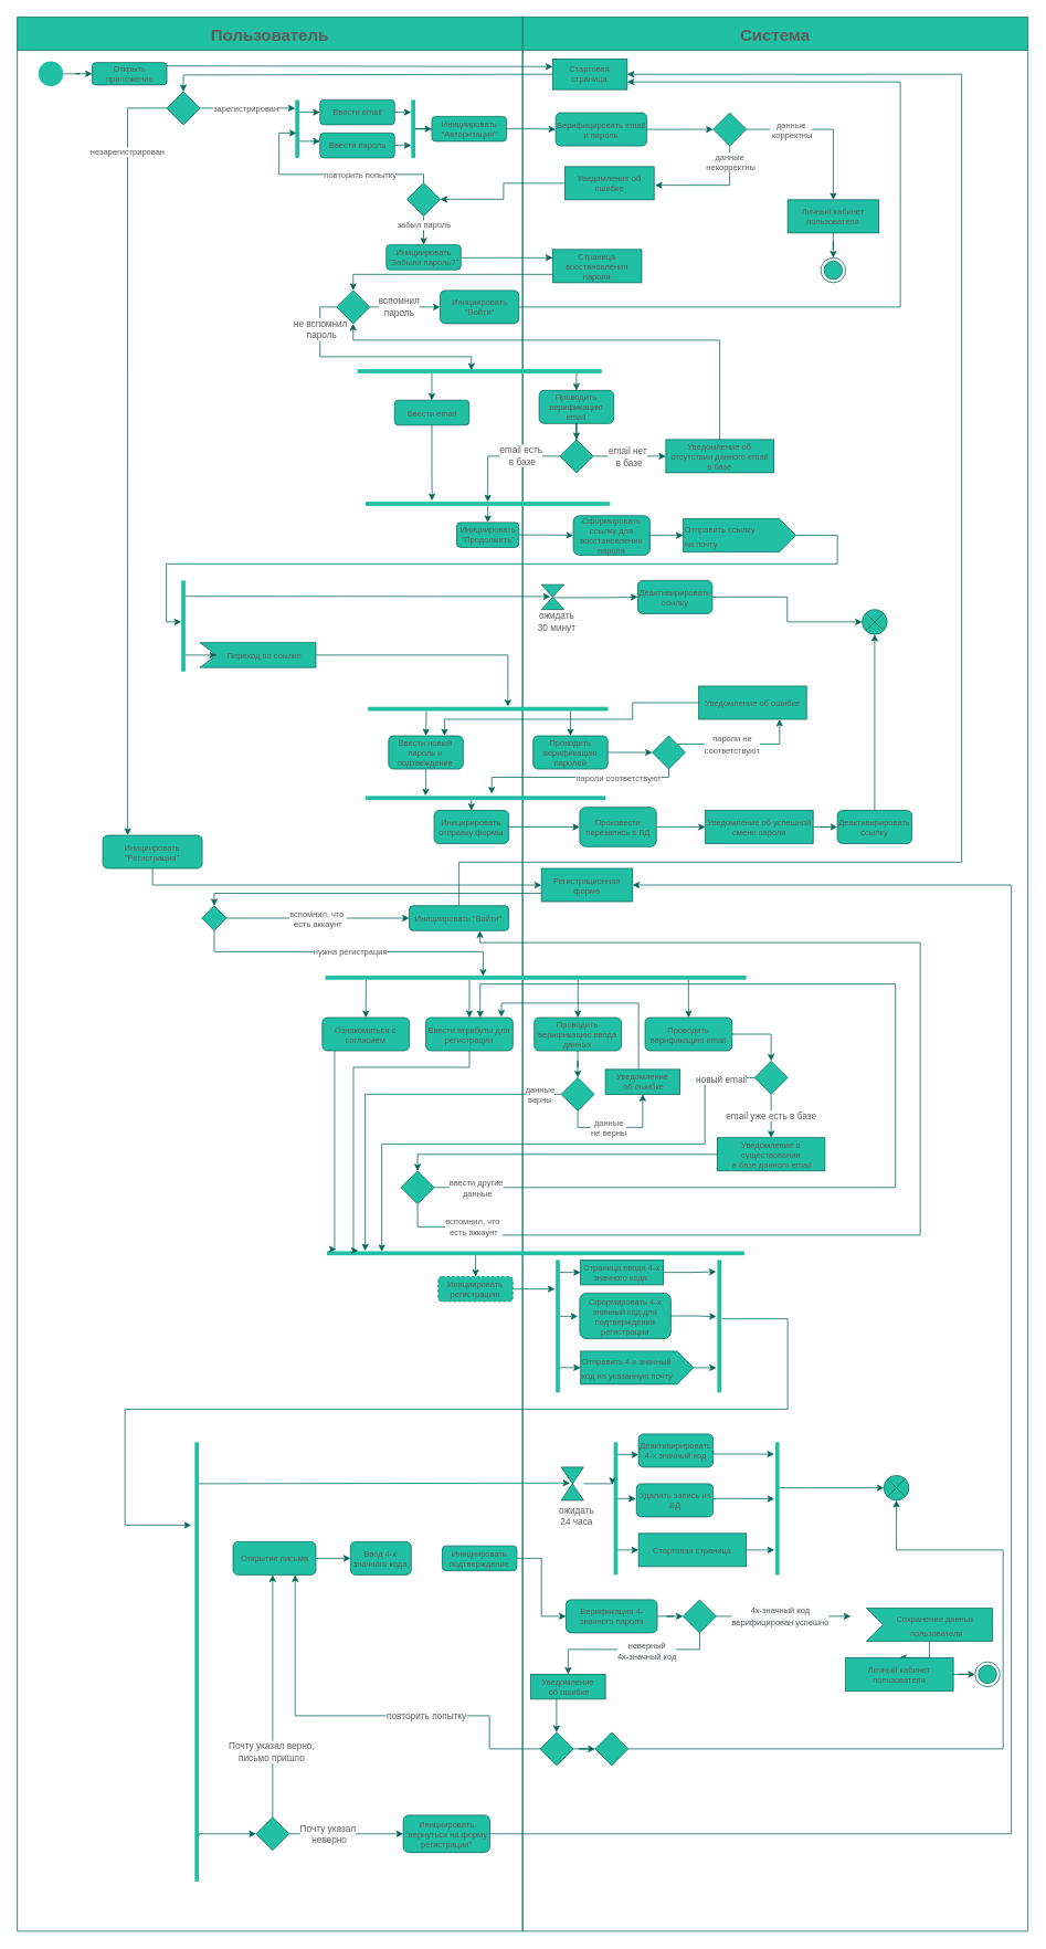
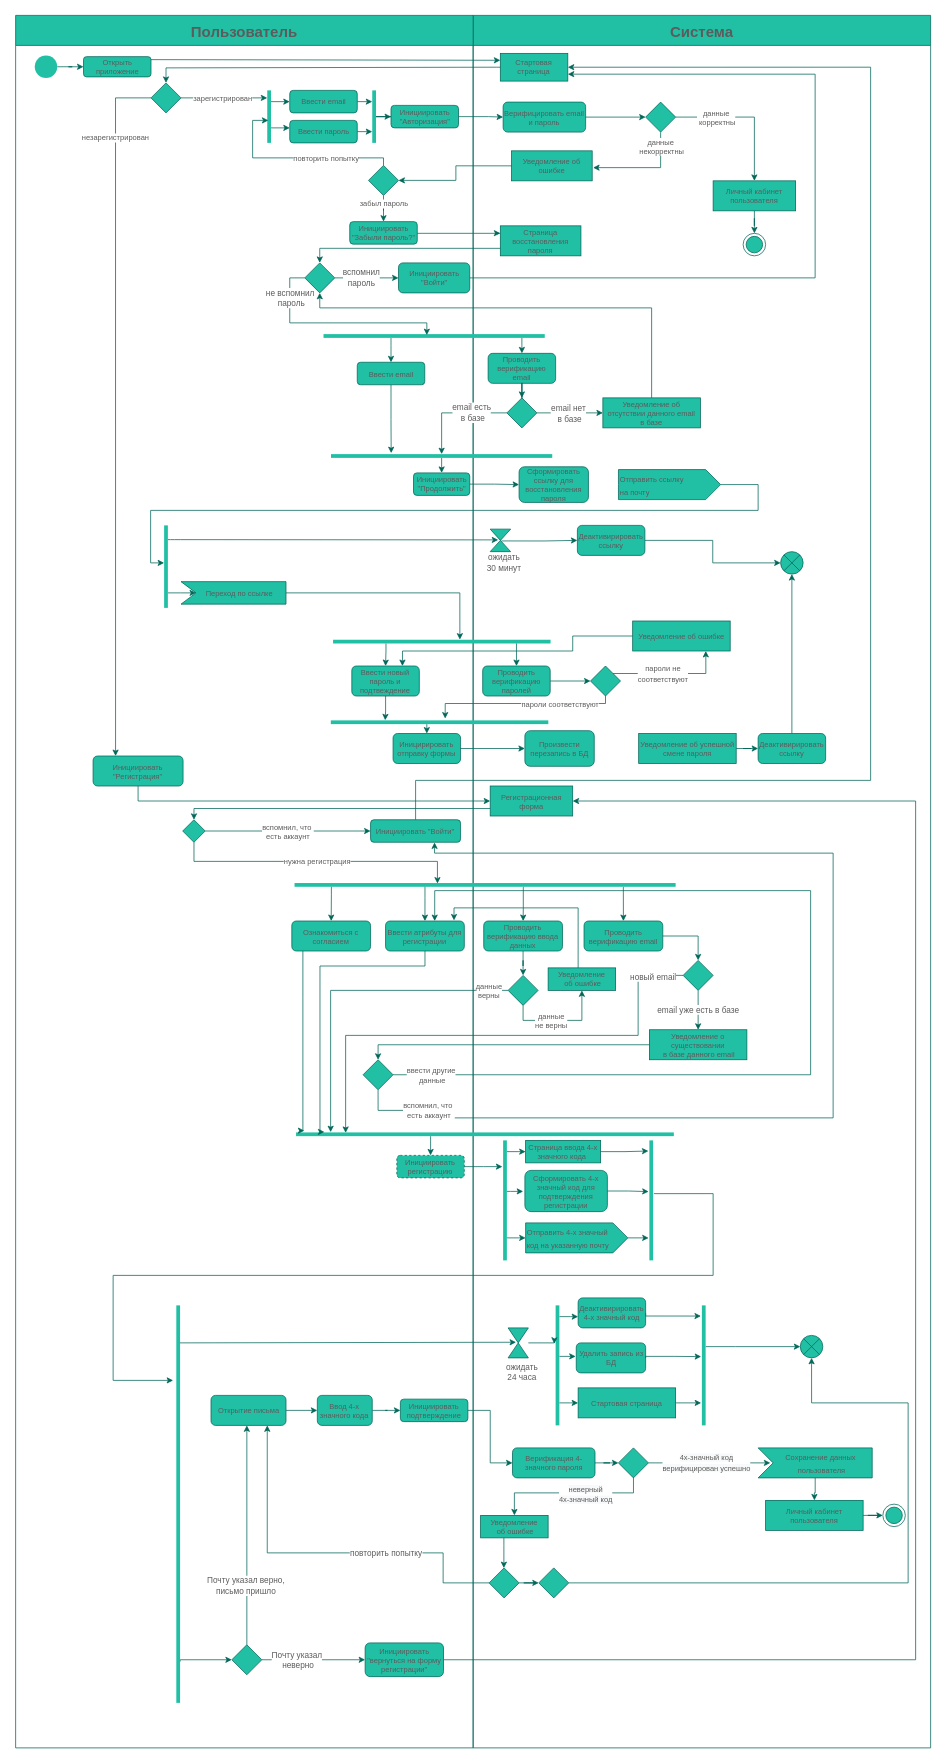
- <mxCell id="15" style="edgeStyle=orthogonalEdgeStyle;rounded=0;orthogonalLoop=1;jettySize=auto;html=1;entryX=0;entryY=0;entryDx=0;entryDy=20;strokeColor=#006658;fontColor=#5C5C5C;entryPerimeter=0;" parent="2" source="16" target="43" edge="1"><mxGeometry relative="1" as="geometry"><mxPoint x="190" y="625.63" as="targetPoint" /></mxGeometry></mxCell>
- <mxCell id="21" style="edgeStyle=orthogonalEdgeStyle;rounded=0;orthogonalLoop=1;jettySize=auto;html=1;entryX=0;entryY=0.5;entryDx=0;entryDy=0;strokeColor=#006658;fontColor=#5C5C5C;" parent="2" source="22" target="23" edge="1"><mxGeometry relative="1" as="geometry"><mxPoint x="222.75" y="977.5" as="targetPoint" /></mxGeometry></mxCell>
+ <mxCell id="146" style="edgeStyle=orthogonalEdgeStyle;rounded=0;orthogonalLoop=1;jettySize=auto;html=1;strokeColor=#006658;fontColor=#5C5C5C;" edge="1" parent="92" source="147" target="139"><mxGeometry relative="1" as="geometry" /></mxCell>
- <mxCell id="78" value="&lt;font style=&quot;font-size: 10px&quot;&gt;Сохранение данных&lt;br&gt;&amp;nbsp;пользователя&lt;br&gt;&lt;/font&gt;" style="html=1;shape=mxgraph.infographic.ribbonSimple;notch1=20;notch2=0;align=center;verticalAlign=middle;fontSize=14;fontStyle=0;fillColor=#21C0A5;flipH=0;spacingRight=0;spacingLeft=14;rounded=0;sketch=0;fontColor=#5C5C5C;strokeColor=#006658;" parent="2" vertex="1"><mxGeometry x="415" y="1920" width="152.12" height="40" as="geometry" /></mxCell>
+ <mxCell id="78" value="&lt;font style=&quot;font-size: 10px&quot;&gt;Сохранение данных&lt;br&gt;&amp;nbsp;пользователя&lt;br&gt;&lt;/font&gt;" style="html=1;shape=mxgraph.infographic.ribbonSimple;notch1=20;notch2=0;align=center;verticalAlign=middle;fontSize=14;fontStyle=0;fillColor=#21C0A5;flipH=0;spacingRight=0;spacingLeft=14;rounded=0;sketch=0;fontColor=#5C5C5C;strokeColor=#006658;" parent="2" vertex="1"><mxGeometry x="380" y="1910" width="152.12" height="40" as="geometry" /></mxCell>
